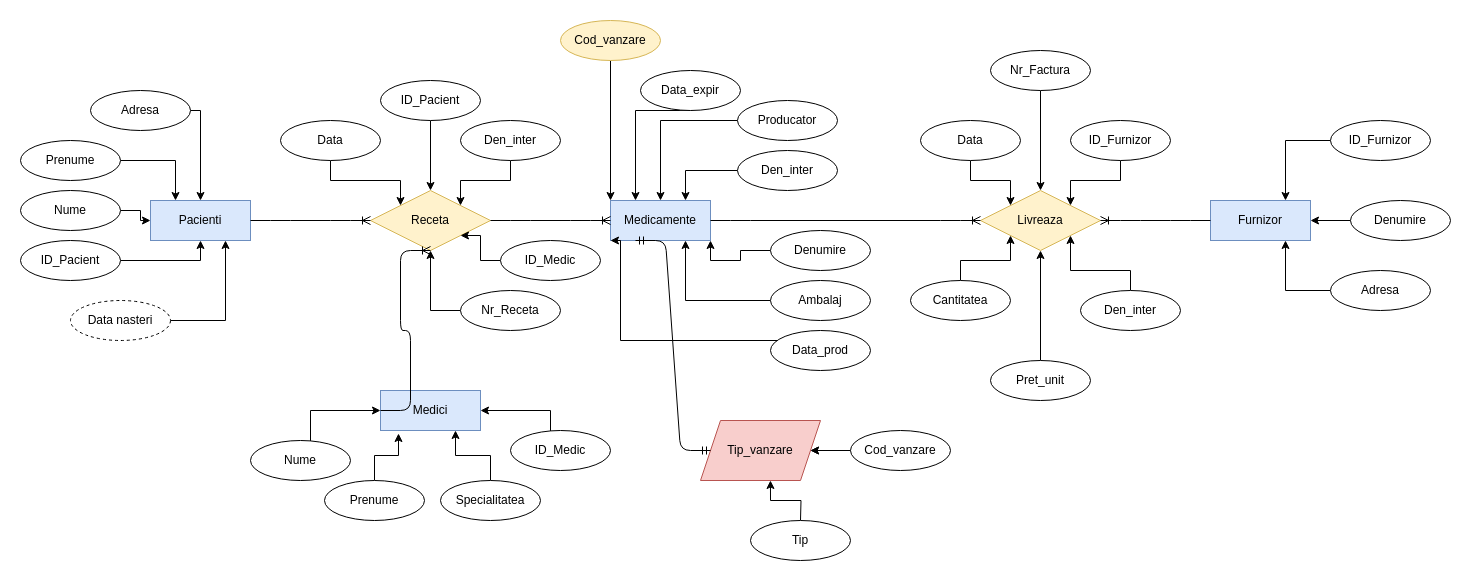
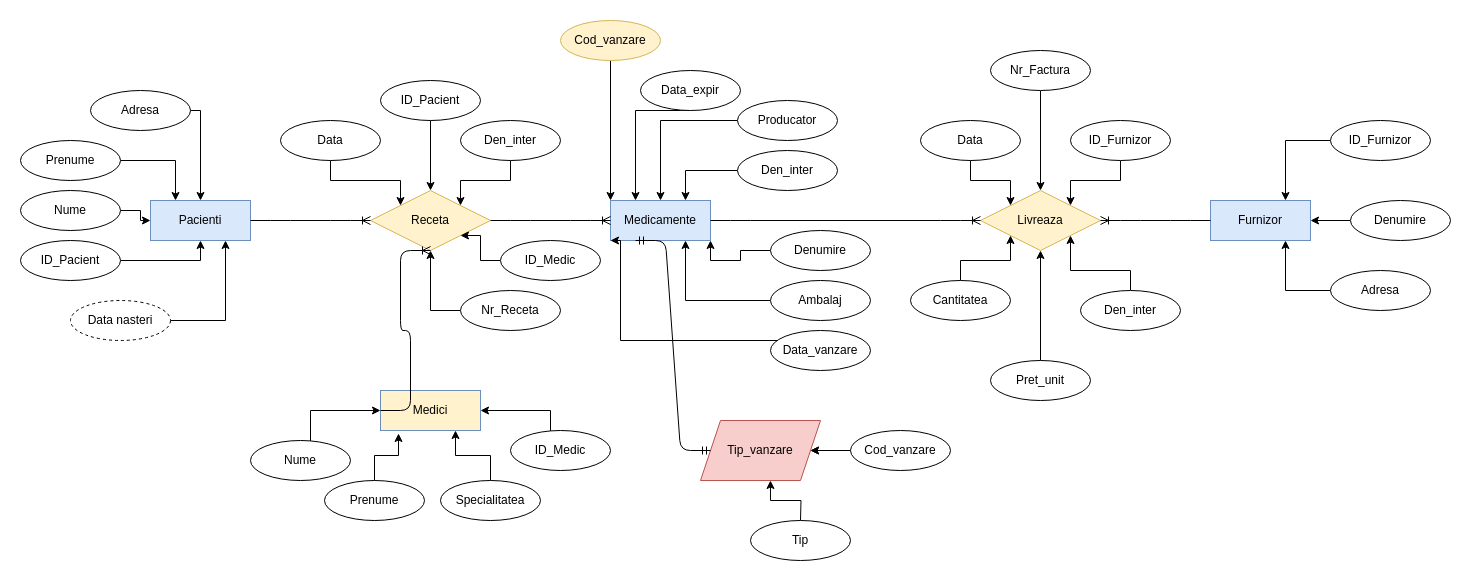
- <mxCell id="27" value="Data_prod" style="ellipse;whiteSpace=wrap;html=1;align=center;" vertex="1" parent="1"><mxGeometry x="770" y="330" width="100" height="40" as="geometry" /></mxCell>
+ <mxCell id="27" value="Data_vanzare" style="ellipse;whiteSpace=wrap;html=1;align=center;" vertex="1" parent="1"><mxGeometry x="770" y="330" width="100" height="40" as="geometry" /></mxCell>
- <mxCell id="4" value="Medici" style="whiteSpace=wrap;html=1;align=center;fillColor=#dae8fc;strokeColor=#6c8ebf;" vertex="1" parent="1"><mxGeometry x="380" y="390" width="100" height="40" as="geometry" /></mxCell>
+ <mxCell id="4" value="Medici" style="whiteSpace=wrap;html=1;align=center;fillColor=#fff2cc;strokeColor=#6c8ebf;" vertex="1" parent="1"><mxGeometry x="380" y="390" width="100" height="40" as="geometry" /></mxCell>
